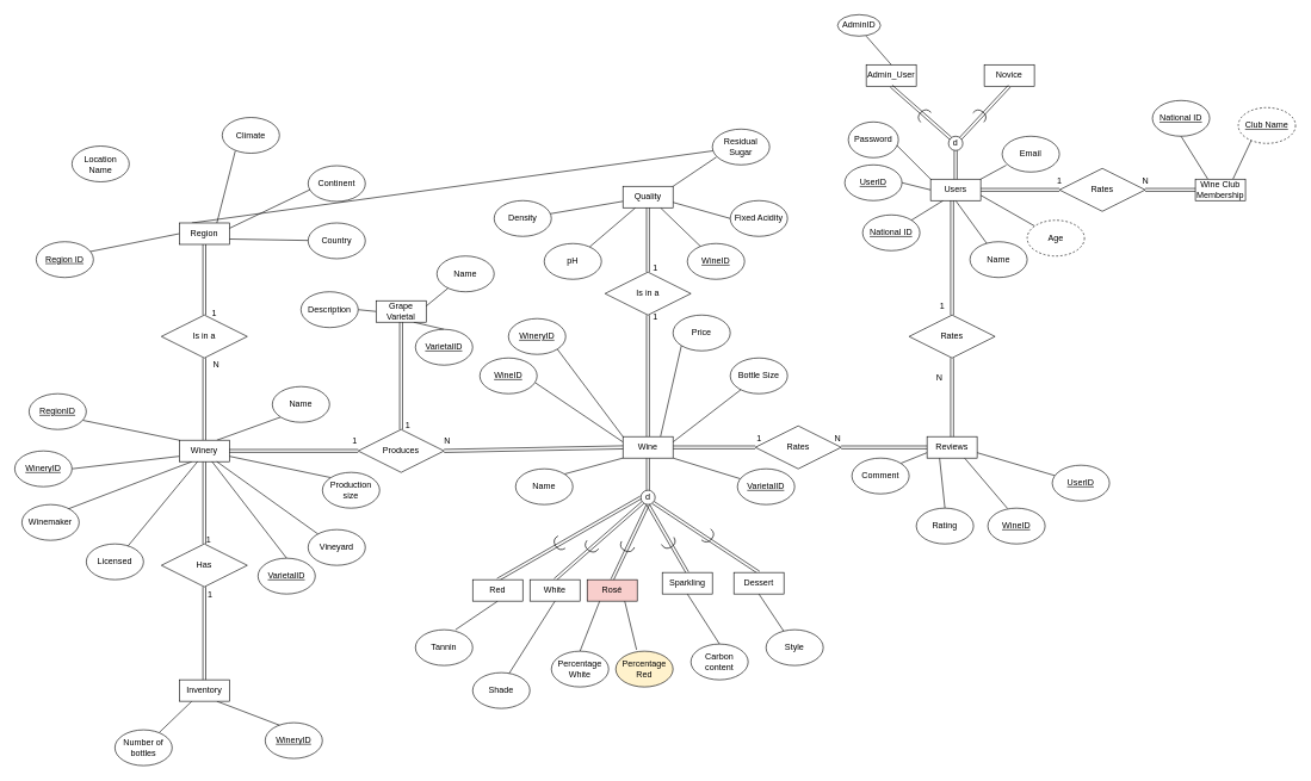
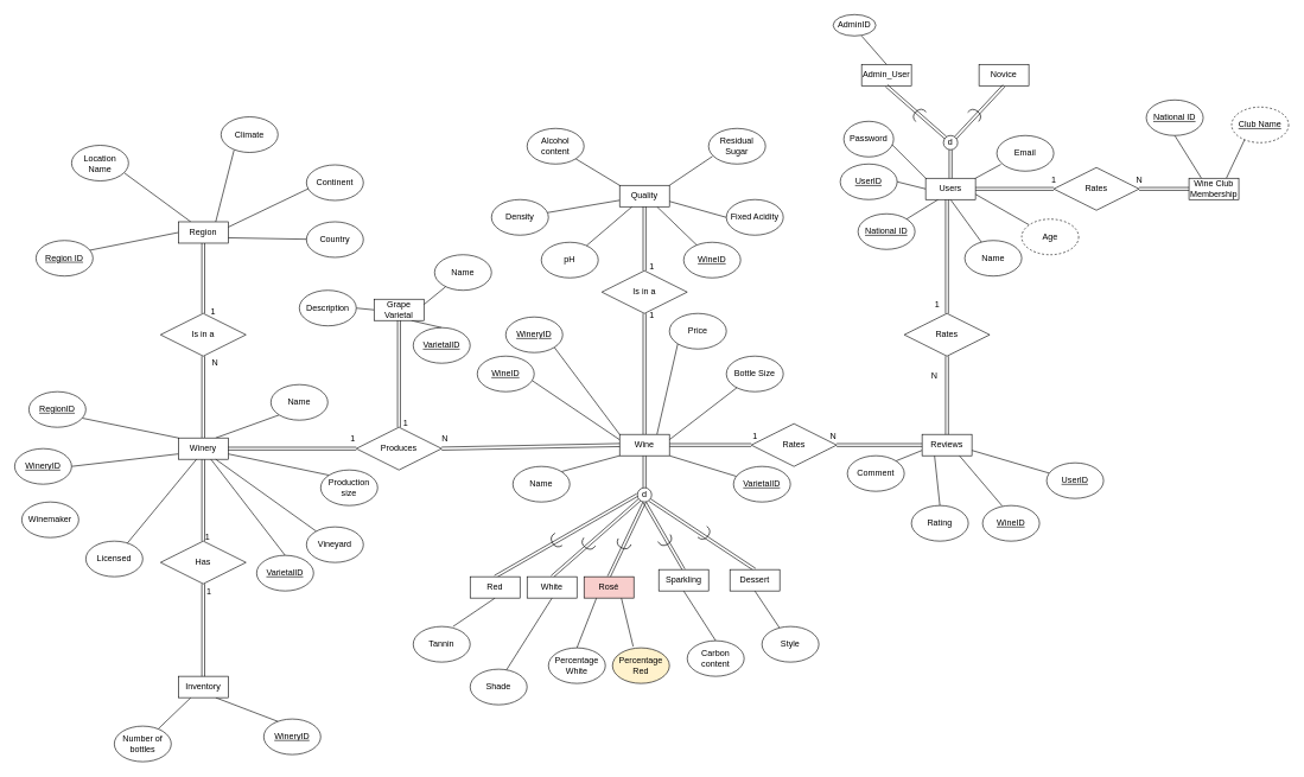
+ <mxCell id="103" value="&lt;span class=&quot;custom-cursor-default-hover&quot;&gt;Alcohol content&lt;/span&gt;" style="ellipse;whiteSpace=wrap;html=1;" parent="1" vertex="1"><mxGeometry x="740" y="180" width="80" height="50" as="geometry" /></mxCell>
+ <mxCell id="65" style="edgeStyle=none;rounded=0;orthogonalLoop=1;jettySize=auto;html=1;exitX=0;exitY=0;exitDx=0;exitDy=0;entryX=1;entryY=1;entryDx=0;entryDy=0;endArrow=none;endFill=0;" parent="1" source="71" target="103" edge="1"><mxGeometry relative="1" as="geometry" /></mxCell>
- <mxCell id="41" style="edgeStyle=none;rounded=0;orthogonalLoop=1;jettySize=auto;html=1;exitX=0.25;exitY=0;exitDx=0;exitDy=0;endArrow=none;endFill=0;" parent="1" source="45" target="106" edge="1"><mxGeometry relative="1" as="geometry" /></mxCell>
+ <mxCell id="41" style="edgeStyle=none;rounded=0;orthogonalLoop=1;jettySize=auto;html=1;exitX=0.25;exitY=0;exitDx=0;exitDy=0;entryX=0.927;entryY=0.777;entryDx=0;entryDy=0;endArrow=none;endFill=0;entryPerimeter=0;" parent="1" source="45" target="73" edge="1"><mxGeometry relative="1" as="geometry" /></mxCell>
- <mxCell id="34" style="edgeStyle=none;rounded=0;orthogonalLoop=1;jettySize=auto;html=1;exitX=0.25;exitY=1;exitDx=0;exitDy=0;entryX=0.798;entryY=0.128;entryDx=0;entryDy=0;entryPerimeter=0;endArrow=none;endFill=0;" parent="1" source="39" target="113" edge="1"><mxGeometry relative="1" as="geometry" /></mxCell>
